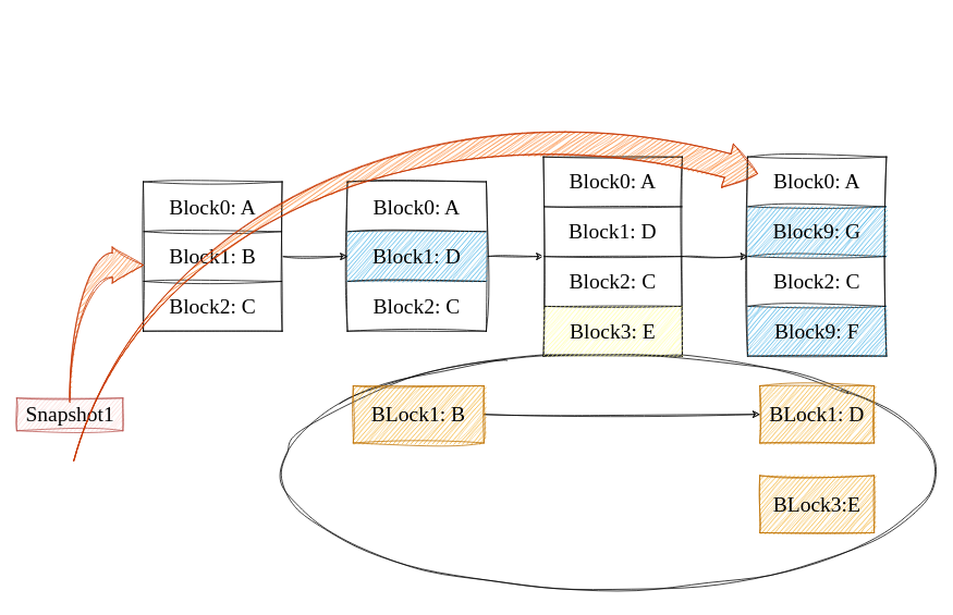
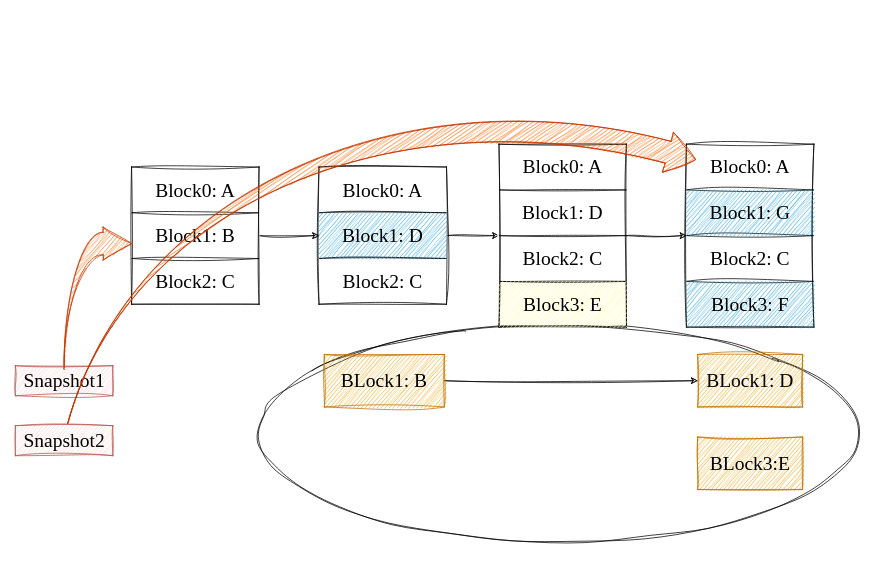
- <mxCell id="38" value="Block9: G" style="shape=partialRectangle;html=1;whiteSpace=wrap;connectable=0;strokeColor=inherit;overflow=hidden;fillColor=none;top=0;left=0;bottom=0;right=0;pointerEvents=1;fontSize=26;hachureGap=4;fontFamily=Times New Roman;sketch=1;curveFitting=1;jiggle=2;" vertex="1" parent="37"><mxGeometry width="170" height="61" as="geometry"><mxRectangle width="170" height="61" as="alternateBounds" /></mxGeometry></mxCell>
+ <mxCell id="38" value="Block1: G" style="shape=partialRectangle;html=1;whiteSpace=wrap;connectable=0;strokeColor=inherit;overflow=hidden;fillColor=none;top=0;left=0;bottom=0;right=0;pointerEvents=1;fontSize=26;hachureGap=4;fontFamily=Times New Roman;sketch=1;curveFitting=1;jiggle=2;" vertex="1" parent="37"><mxGeometry width="170" height="61" as="geometry"><mxRectangle width="170" height="61" as="alternateBounds" /></mxGeometry></mxCell>
- <mxCell id="42" value="Block9: F" style="shape=partialRectangle;html=1;whiteSpace=wrap;connectable=0;strokeColor=inherit;overflow=hidden;fillColor=none;top=0;left=0;bottom=0;right=0;pointerEvents=1;fontSize=26;hachureGap=4;fontFamily=Times New Roman;sketch=1;curveFitting=1;jiggle=2;" vertex="1" parent="41"><mxGeometry width="170" height="61" as="geometry"><mxRectangle width="170" height="61" as="alternateBounds" /></mxGeometry></mxCell>
+ <mxCell id="42" value="Block3: F" style="shape=partialRectangle;html=1;whiteSpace=wrap;connectable=0;strokeColor=inherit;overflow=hidden;fillColor=none;top=0;left=0;bottom=0;right=0;pointerEvents=1;fontSize=26;hachureGap=4;fontFamily=Times New Roman;sketch=1;curveFitting=1;jiggle=2;" vertex="1" parent="41"><mxGeometry width="170" height="61" as="geometry"><mxRectangle width="170" height="61" as="alternateBounds" /></mxGeometry></mxCell>
+ <mxCell id="23" value="Snapshot2" style="text;html=1;align=center;verticalAlign=middle;resizable=0;points=[];autosize=1;strokeColor=#b85450;fillColor=#f8cecc;fontFamily=Times New Roman;fontSize=26;sketch=1;curveFitting=1;jiggle=2;" vertex="1" parent="1"><mxGeometry x="20" y="505" width="130" height="40" as="geometry" /></mxCell>
